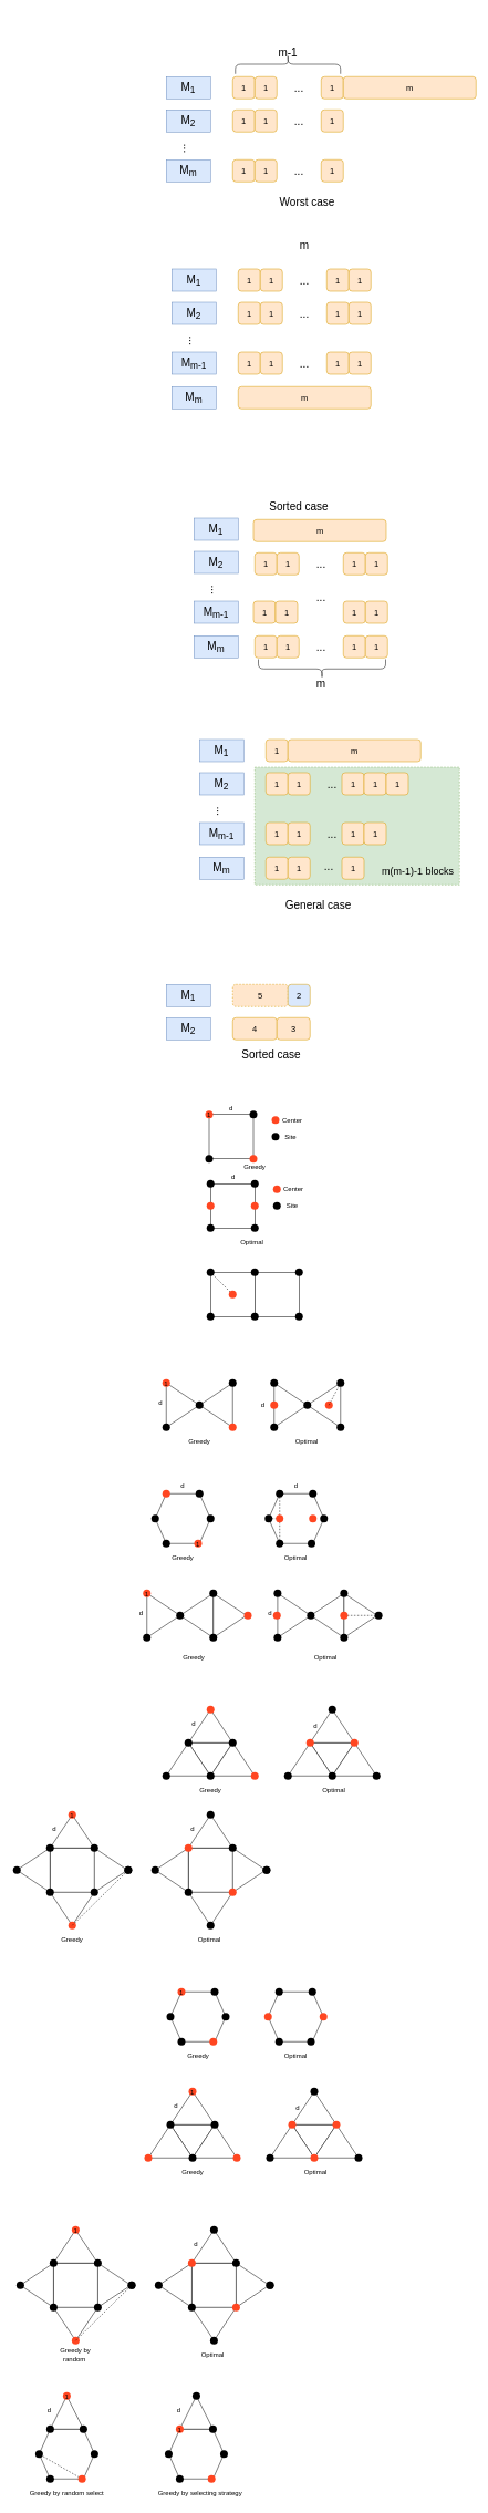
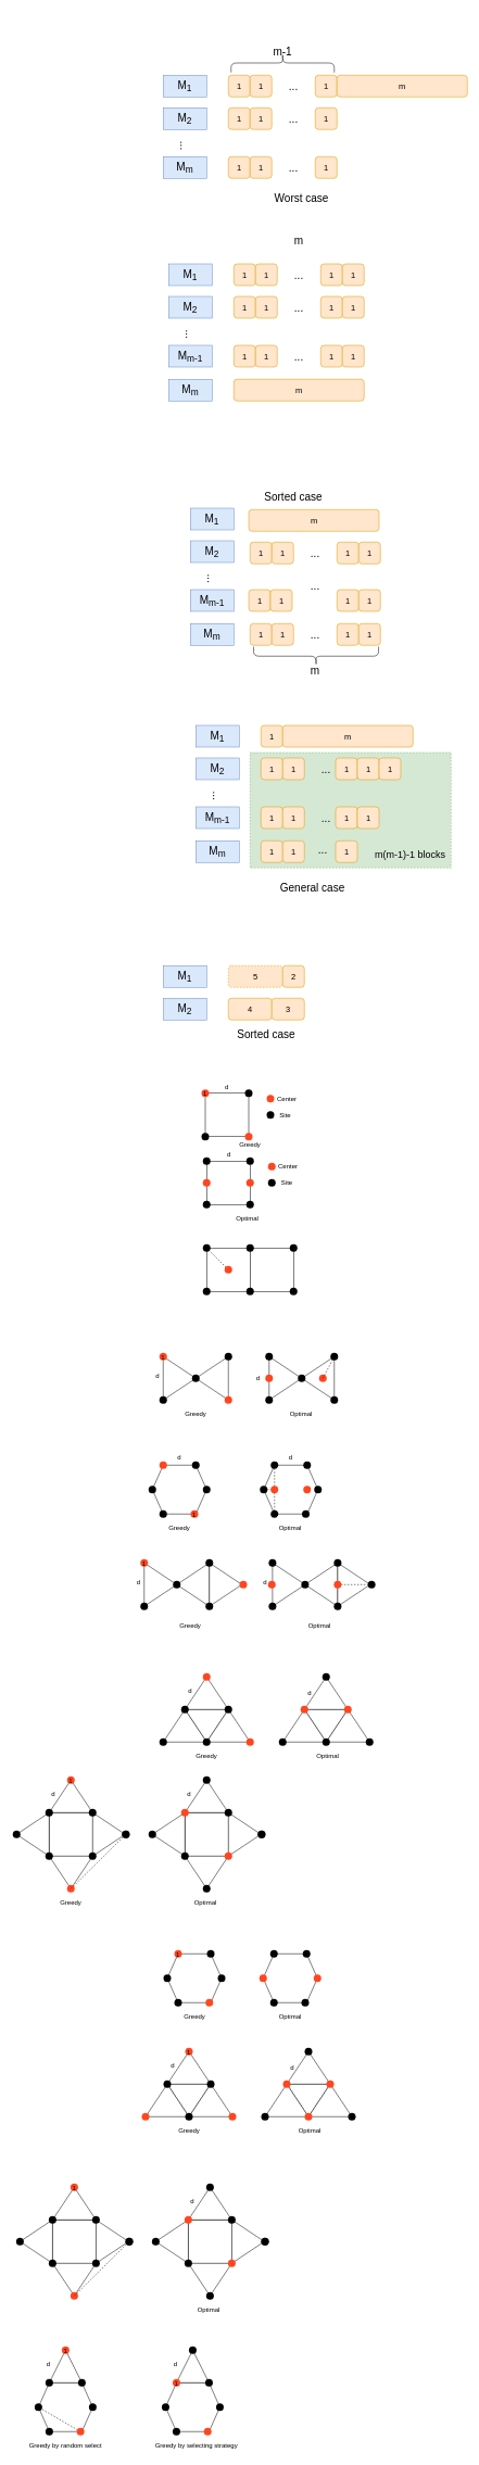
- <mxCell id="81" value="&lt;font style=&quot;font-size: 15px;&quot;&gt;2&lt;/font&gt;" style="rounded=1;whiteSpace=wrap;html=1;fillColor=#dae8fc;strokeColor=#d79b00;" parent="1" vertex="1"><mxGeometry x="520" y="1778" width="40" height="40" as="geometry" /></mxCell>
+ <mxCell id="81" value="&lt;font style=&quot;font-size: 15px;&quot;&gt;2&lt;/font&gt;" style="rounded=1;whiteSpace=wrap;html=1;fillColor=#ffe6cc;strokeColor=#d79b00;" parent="1" vertex="1"><mxGeometry x="520" y="1778" width="40" height="40" as="geometry" /></mxCell>
- <mxCell id="331" value="Greedy by random&amp;nbsp;" style="text;html=1;align=center;verticalAlign=middle;whiteSpace=wrap;rounded=0;" vertex="1" parent="1"><mxGeometry x="106.25" y="4238" width="60" height="30" as="geometry" /></mxCell>
